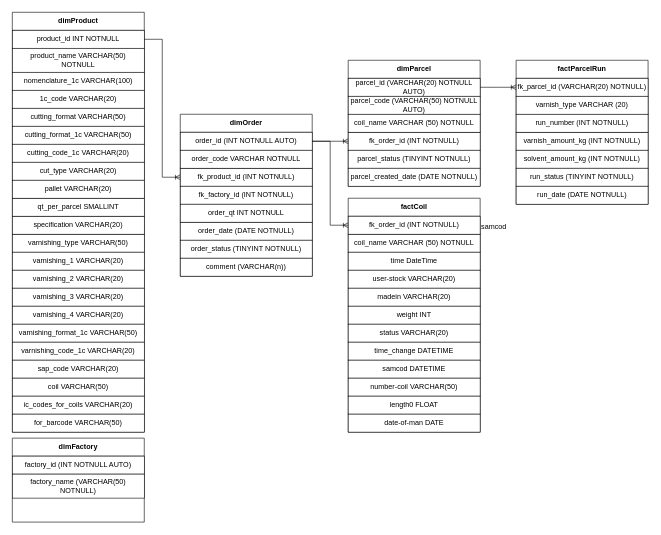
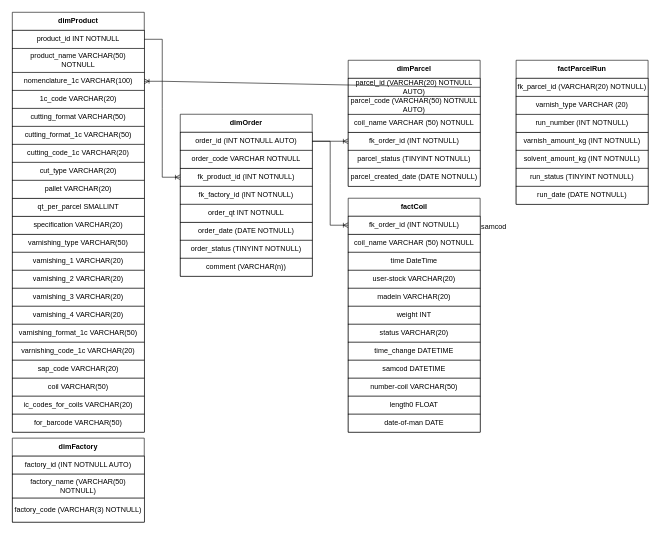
- <mxCell id="55" value="" style="edgeStyle=entityRelationEdgeStyle;fontSize=12;html=1;endArrow=ERoneToMany;rounded=0;exitX=1;exitY=0.5;exitDx=0;exitDy=0;entryX=0;entryY=0.5;entryDx=0;entryDy=0;" parent="1" source="39" target="48" edge="1"><mxGeometry width="100" height="100" relative="1" as="geometry"><mxPoint x="460" y="280" as="sourcePoint" /><mxPoint x="560" y="180" as="targetPoint" /></mxGeometry></mxCell>
+ <mxCell id="55" value="" style="edgeStyle=entityRelationEdgeStyle;fontSize=12;html=1;endArrow=ERoneToMany;rounded=0;exitX=1;exitY=0.5;exitDx=0;exitDy=0;" parent="1" source="39" target="21" edge="1"><mxGeometry width="100" height="100" relative="1" as="geometry"><mxPoint x="460" y="280" as="sourcePoint" /><mxPoint x="560" y="180" as="targetPoint" /></mxGeometry></mxCell>
+ <mxCell id="14" value="factory_code (VARCHAR(3) NOTNULL)" style="rounded=0;whiteSpace=wrap;html=1;" parent="11" vertex="1"><mxGeometry y="100" width="220" height="40" as="geometry" /></mxCell>
